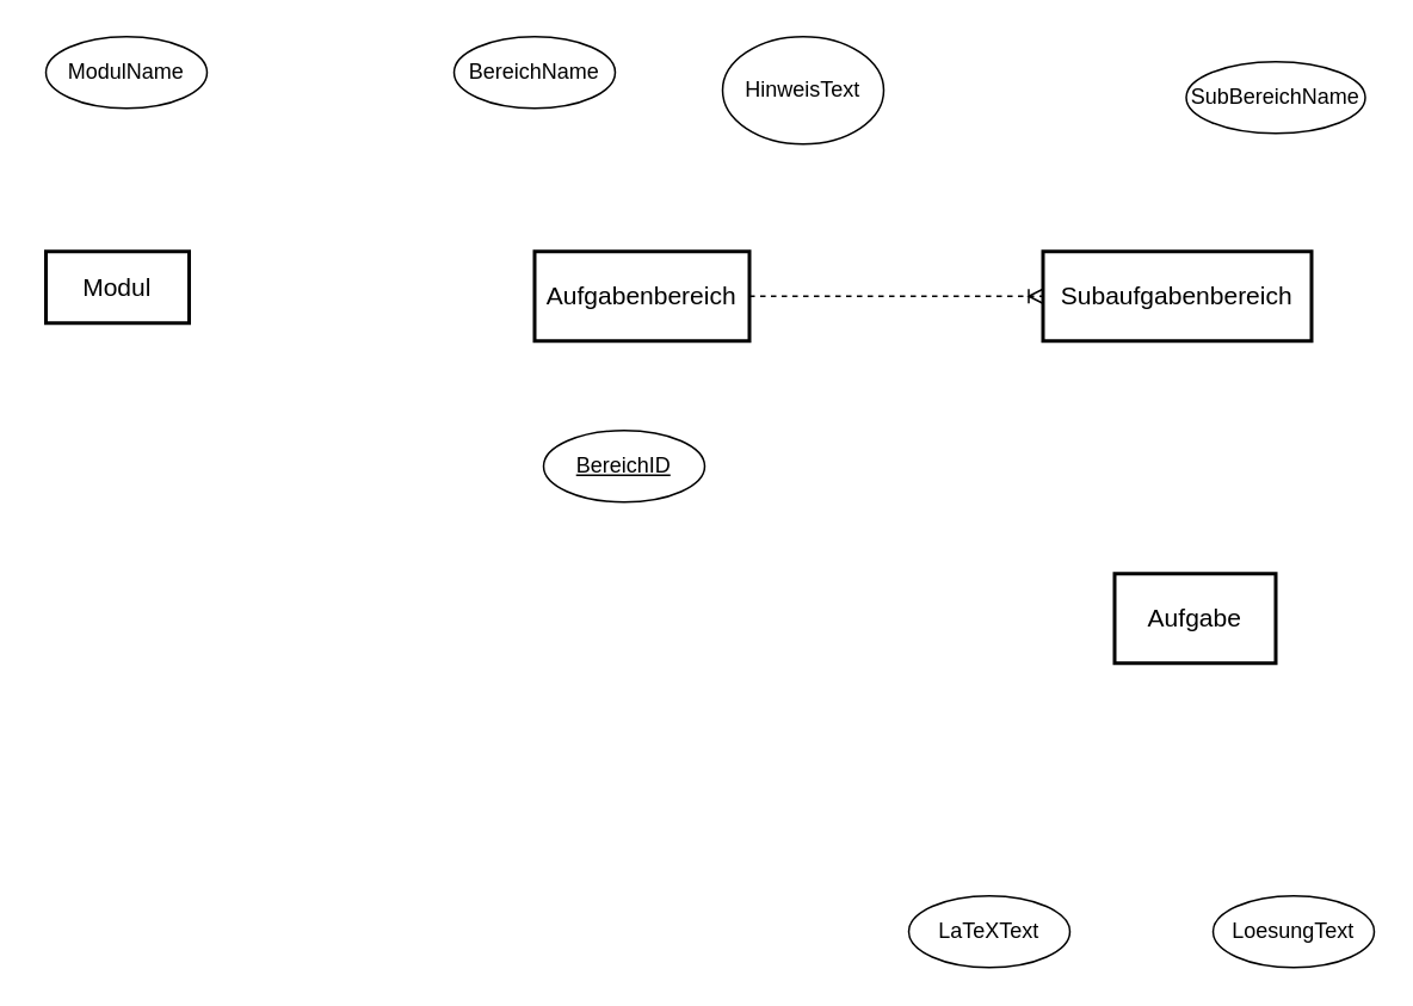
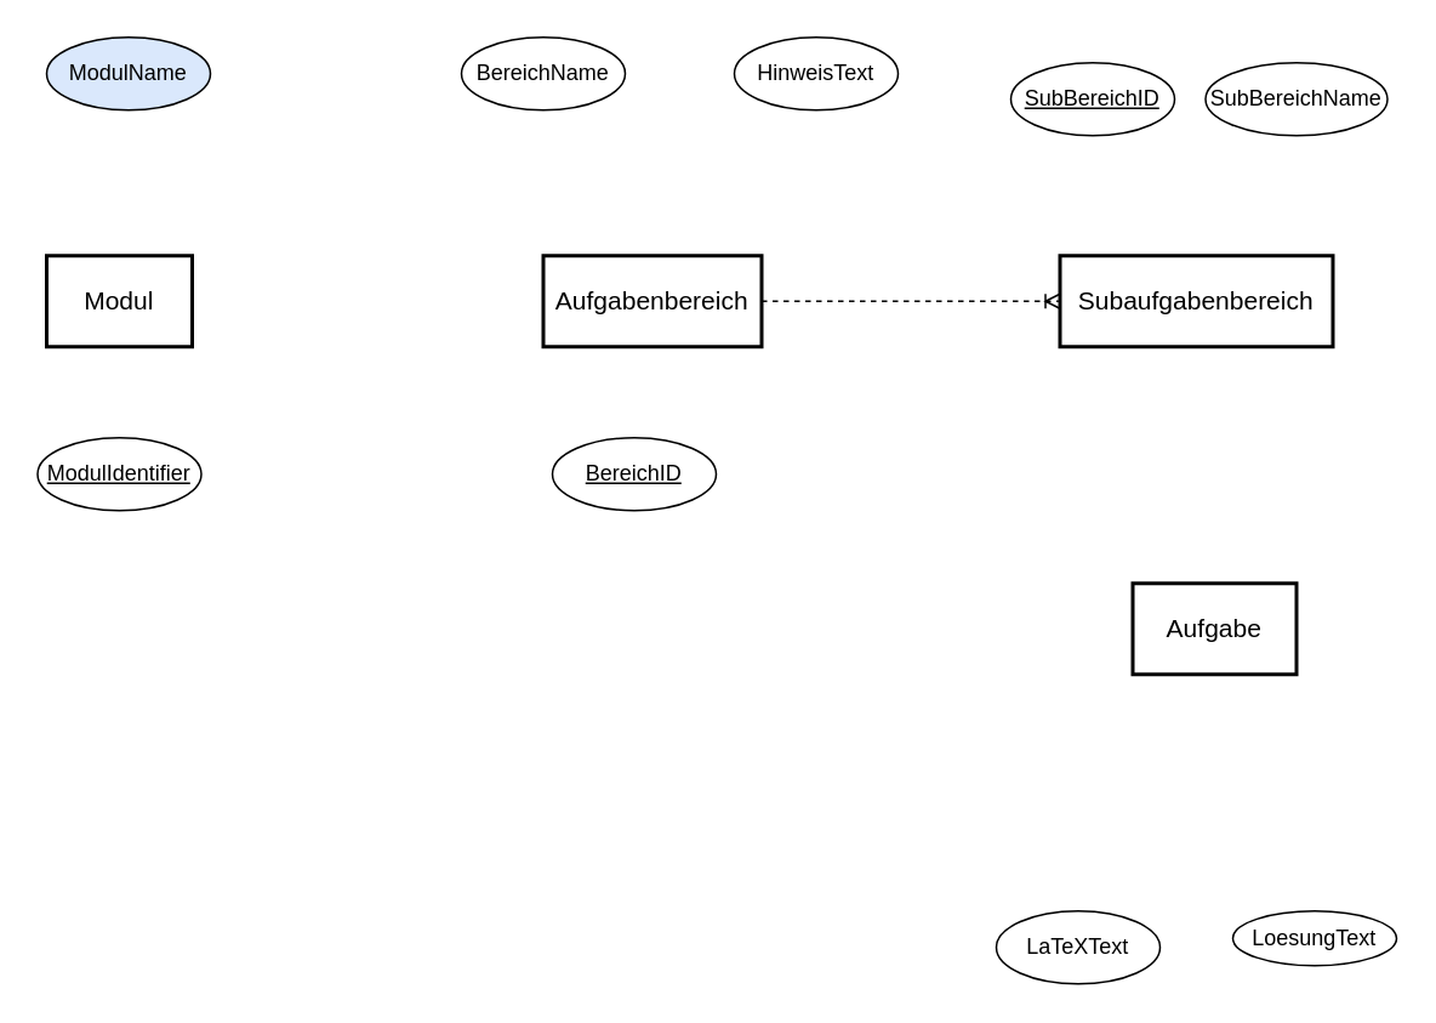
- <mxCell id="6" value="ModulName&lt;br&gt;" style="ellipse;whiteSpace=wrap;html=1;" vertex="1" parent="1"><mxGeometry x="25" y="20" width="90" height="40" as="geometry" /></mxCell>
+ <mxCell id="6" value="ModulName&lt;br&gt;" style="ellipse;whiteSpace=wrap;html=1;fillColor=#dae8fc;" vertex="1" parent="1"><mxGeometry x="25" y="20" width="90" height="40" as="geometry" /></mxCell>
- <mxCell id="11" value="HinweisText&lt;br&gt;" style="ellipse;whiteSpace=wrap;html=1;" vertex="1" parent="1"><mxGeometry x="403" y="20" width="90" height="60" as="geometry" /></mxCell>
+ <mxCell id="11" value="HinweisText&lt;br&gt;" style="ellipse;whiteSpace=wrap;html=1;" vertex="1" parent="1"><mxGeometry x="403" y="20" width="90" height="40" as="geometry" /></mxCell>
+ <mxCell id="10" value="SubBereichID&lt;br&gt;" style="ellipse;whiteSpace=wrap;html=1;fontStyle=4" vertex="1" parent="1"><mxGeometry x="555" y="34" width="90" height="40" as="geometry" /></mxCell>
- <mxCell id="2" value="Modul" style="strokeWidth=2;whiteSpace=wrap;html=1;align=center;fontSize=14;" vertex="1" parent="1"><mxGeometry x="25" y="140" width="80" height="40" as="geometry" /></mxCell>
+ <mxCell id="2" value="Modul" style="strokeWidth=2;whiteSpace=wrap;html=1;align=center;fontSize=14;" vertex="1" parent="1"><mxGeometry x="25" y="140" width="80" height="50" as="geometry" /></mxCell>
+ <mxCell id="7" value="ModulIdentifier&lt;br&gt;" style="ellipse;whiteSpace=wrap;html=1;fontStyle=4" vertex="1" parent="1"><mxGeometry x="20" y="240" width="90" height="40" as="geometry" /></mxCell>
- <mxCell id="12" value="LaTeXText&lt;br&gt;" style="ellipse;whiteSpace=wrap;html=1;" vertex="1" parent="1"><mxGeometry x="507" y="500" width="90" height="40" as="geometry" /></mxCell>
+ <mxCell id="12" value="LaTeXText&lt;br&gt;" style="ellipse;whiteSpace=wrap;html=1;" vertex="1" parent="1"><mxGeometry x="547" y="500" width="90" height="40" as="geometry" /></mxCell>
- <mxCell id="13" value="LoesungText&lt;br&gt;" style="ellipse;whiteSpace=wrap;html=1;" vertex="1" parent="1"><mxGeometry x="677" y="500" width="90" height="40" as="geometry" /></mxCell>
+ <mxCell id="13" value="LoesungText&lt;br&gt;" style="ellipse;whiteSpace=wrap;html=1;" vertex="1" parent="1"><mxGeometry x="677" y="500" width="90" height="30" as="geometry" /></mxCell>
